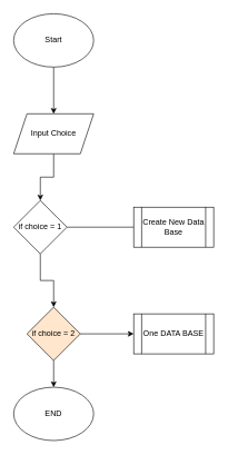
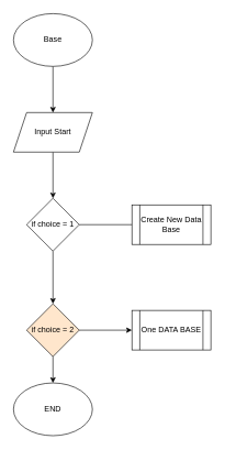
- <mxCell id="15" value="Start" style="ellipse;whiteSpace=wrap;html=1;" vertex="1" parent="1"><mxGeometry x="20" y="20" width="120" height="80" as="geometry" /></mxCell>
+ <mxCell id="15" value="Base" style="ellipse;whiteSpace=wrap;html=1;" vertex="1" parent="1"><mxGeometry x="20" y="20" width="120" height="80" as="geometry" /></mxCell>
- <mxCell id="5" value="Input Choice" style="shape=parallelogram;perimeter=parallelogramPerimeter;whiteSpace=wrap;html=1;fixedSize=1;" vertex="1" parent="1"><mxGeometry x="20" y="170" width="120" height="60" as="geometry" /></mxCell>
+ <mxCell id="5" value="Input Start" style="shape=parallelogram;perimeter=parallelogramPerimeter;whiteSpace=wrap;html=1;fixedSize=1;" vertex="1" parent="1"><mxGeometry x="20" y="170" width="120" height="60" as="geometry" /></mxCell>
- <mxCell id="8" value="if choice = 1" style="rhombus;whiteSpace=wrap;html=1;" vertex="1" parent="1"><mxGeometry x="20" y="300" width="80" height="80" as="geometry" /></mxCell>
+ <mxCell id="8" value="if choice = 1" style="rhombus;whiteSpace=wrap;html=1;" vertex="1" parent="1"><mxGeometry x="40" y="300" width="80" height="80" as="geometry" /></mxCell>
